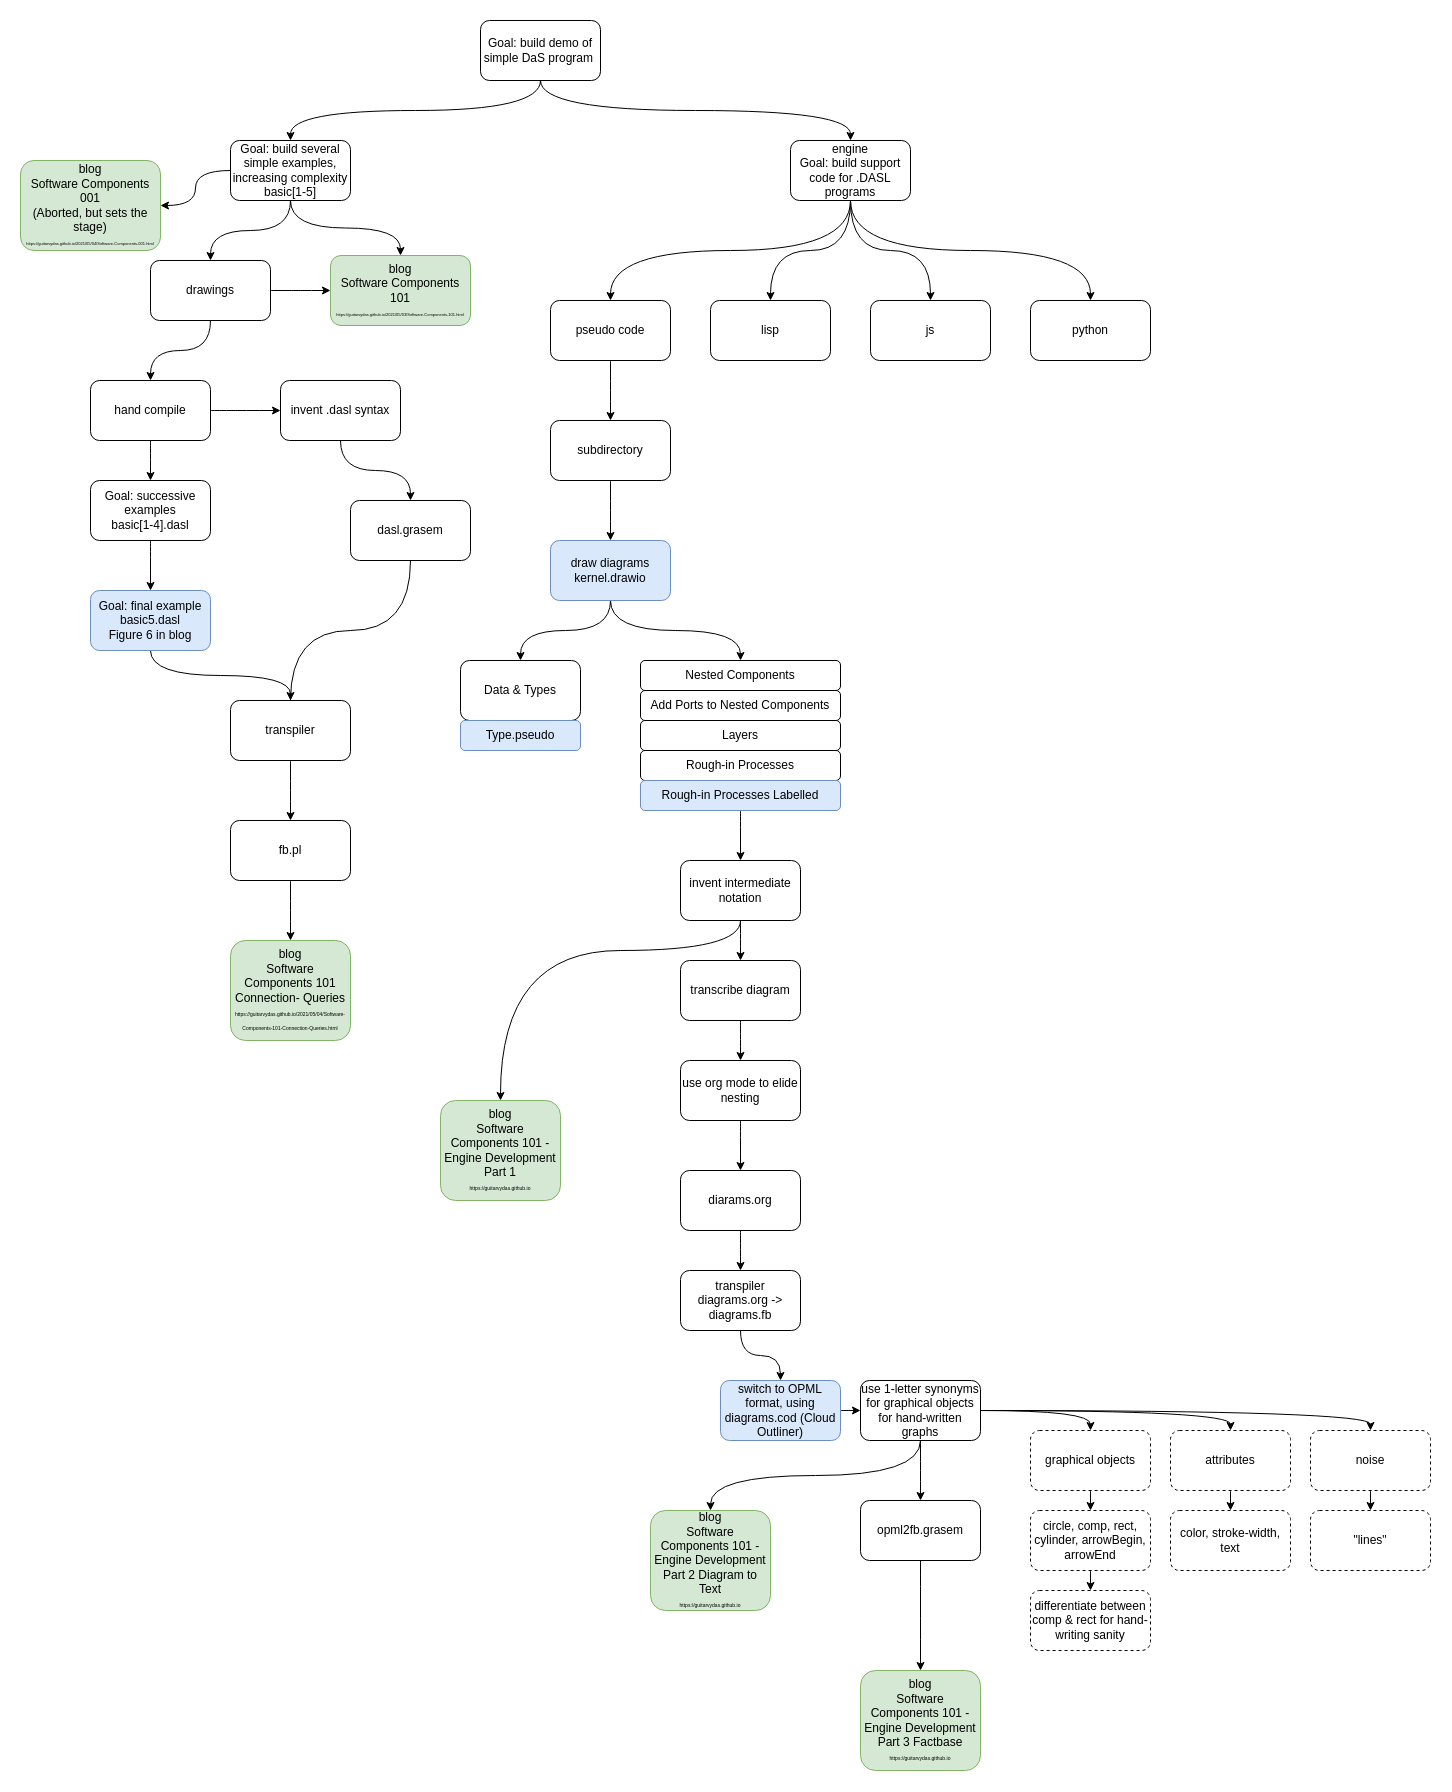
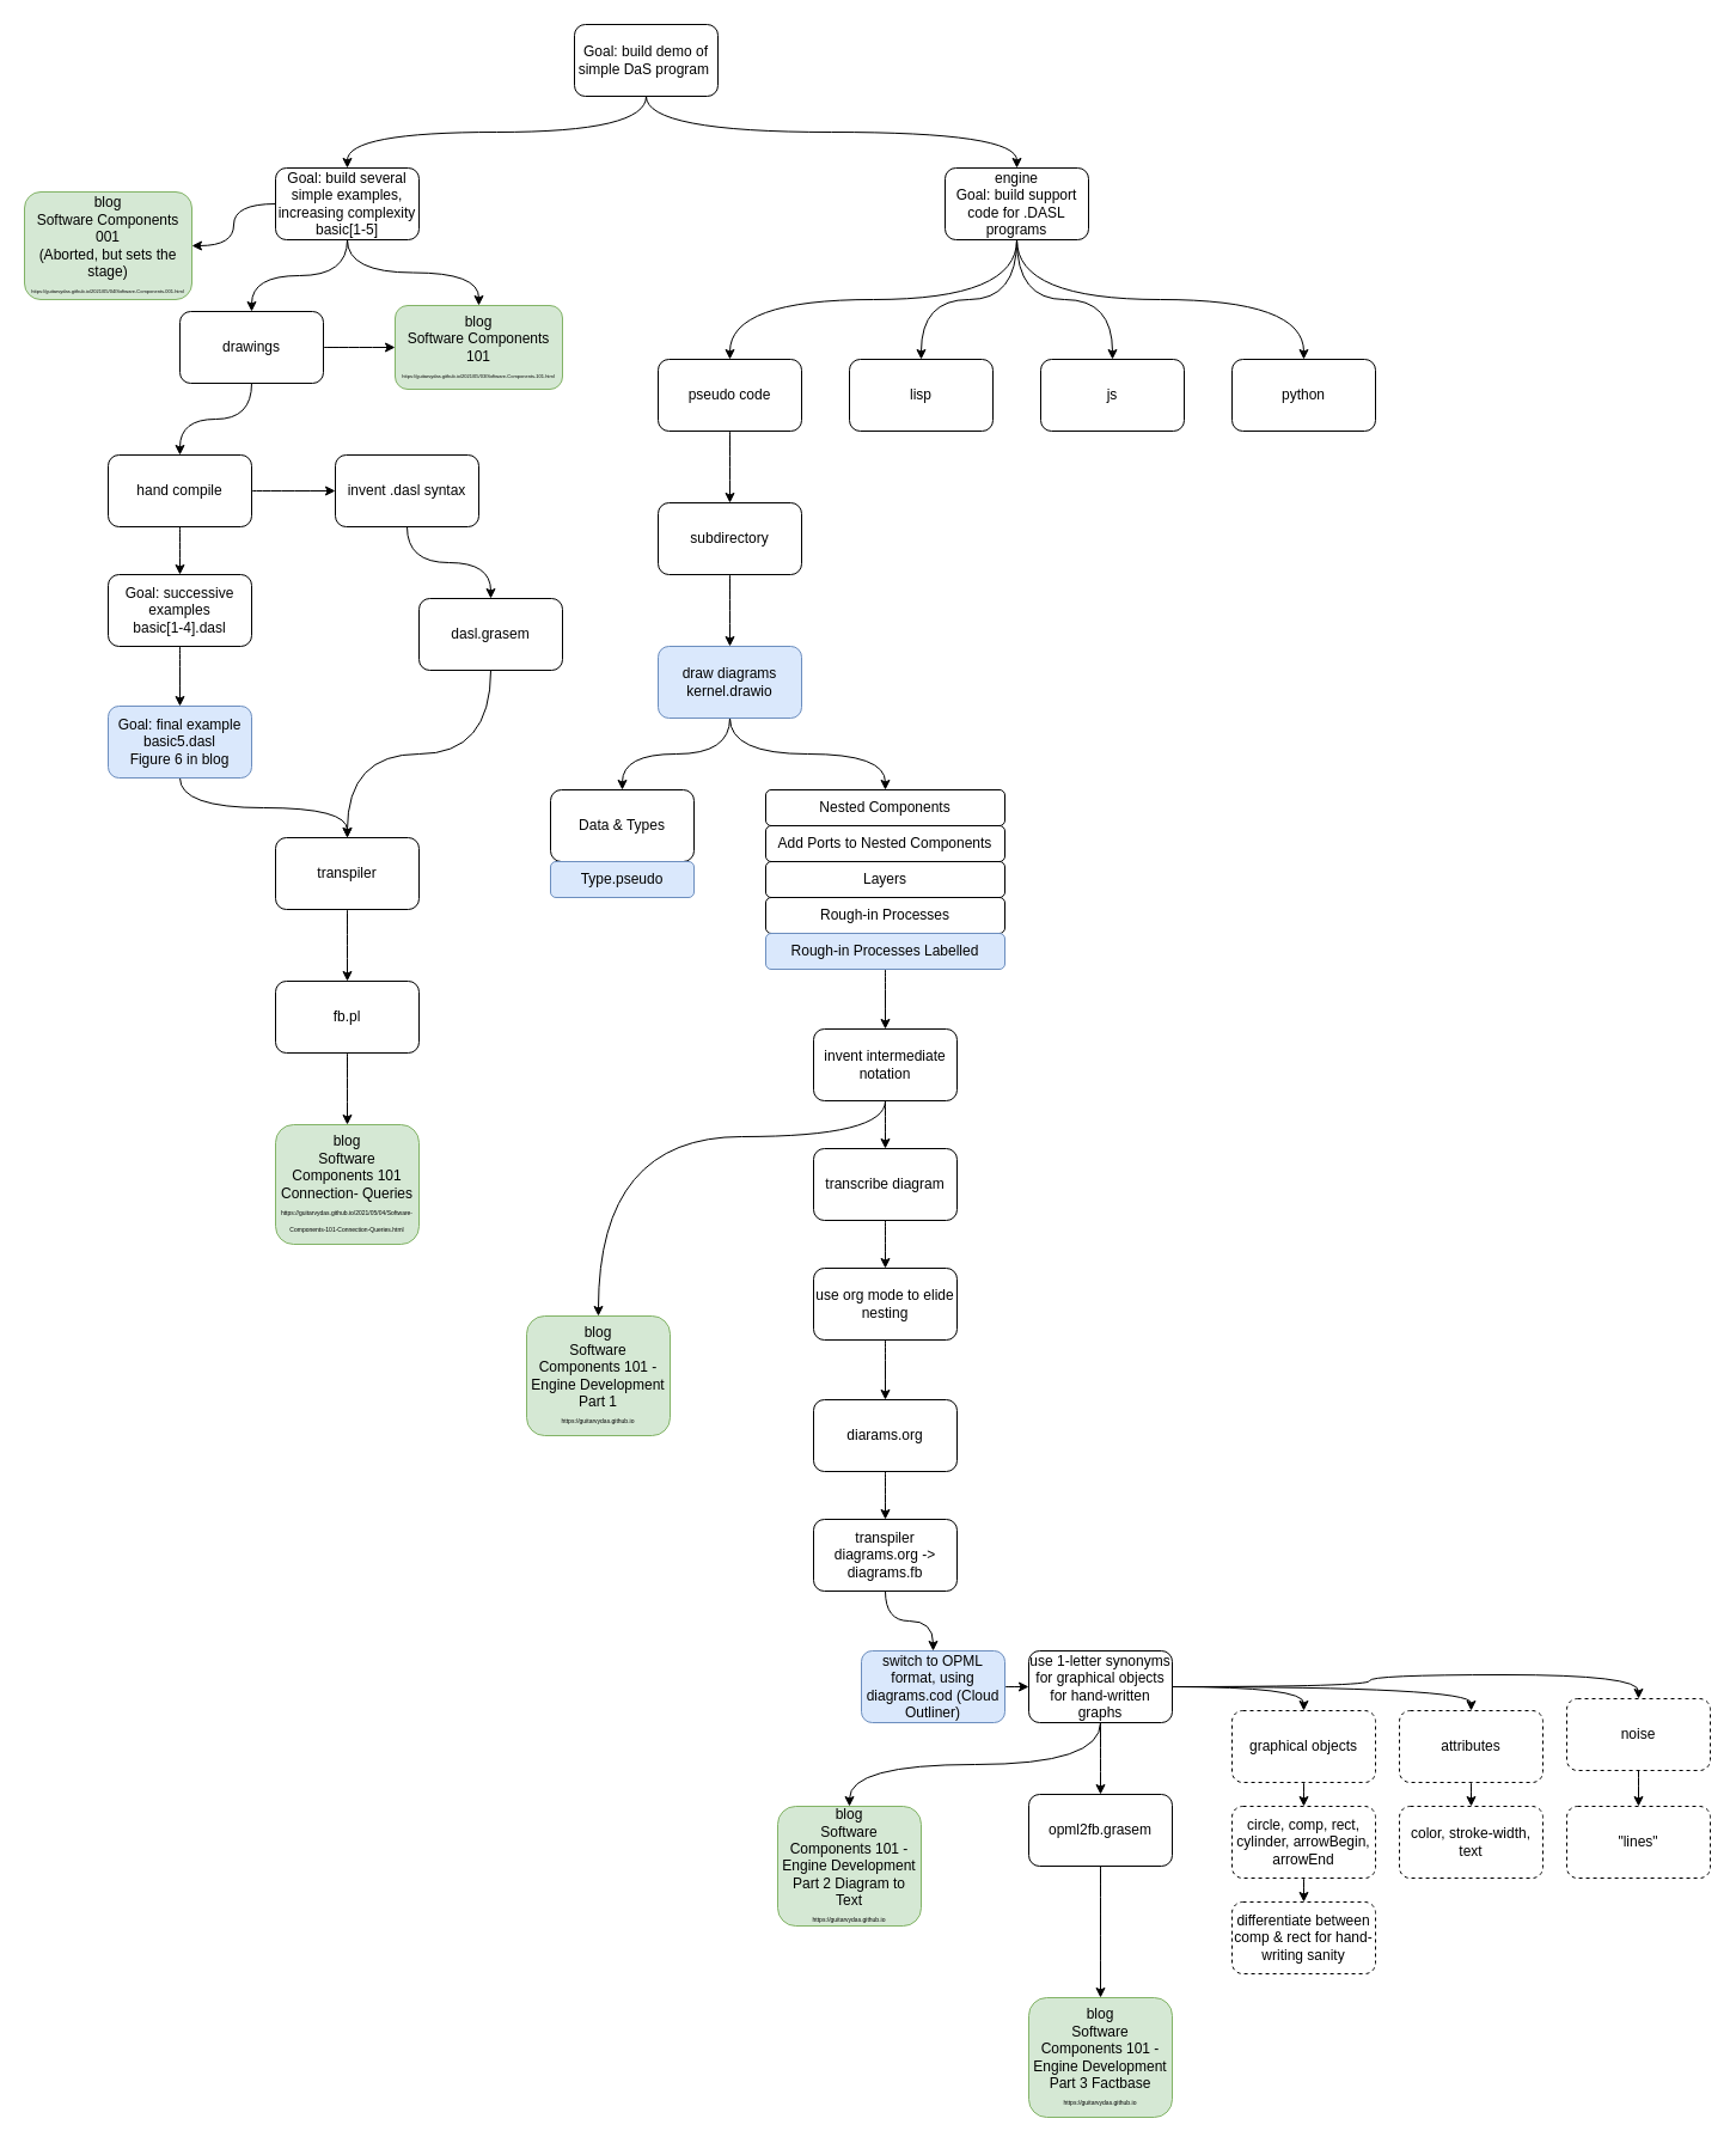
- <mxCell id="28" style="edgeStyle=orthogonalEdgeStyle;curved=1;orthogonalLoop=1;jettySize=auto;html=1;endArrow=none;" parent="1" source="29" target="31" edge="1"><mxGeometry relative="1" as="geometry" /></mxCell>
+ <mxCell id="28" style="edgeStyle=orthogonalEdgeStyle;curved=1;orthogonalLoop=1;jettySize=auto;html=1;" parent="1" source="29" target="31" edge="1"><mxGeometry relative="1" as="geometry" /></mxCell>
- <mxCell id="78" value="noise" style="rounded=1;whiteSpace=wrap;html=1;dashed=1;" vertex="1" parent="1"><mxGeometry x="1310" y="1430" width="120" height="60" as="geometry" /></mxCell>
+ <mxCell id="78" value="noise" style="rounded=1;whiteSpace=wrap;html=1;dashed=1;" vertex="1" parent="1"><mxGeometry x="1310" y="1420" width="120" height="60" as="geometry" /></mxCell>
